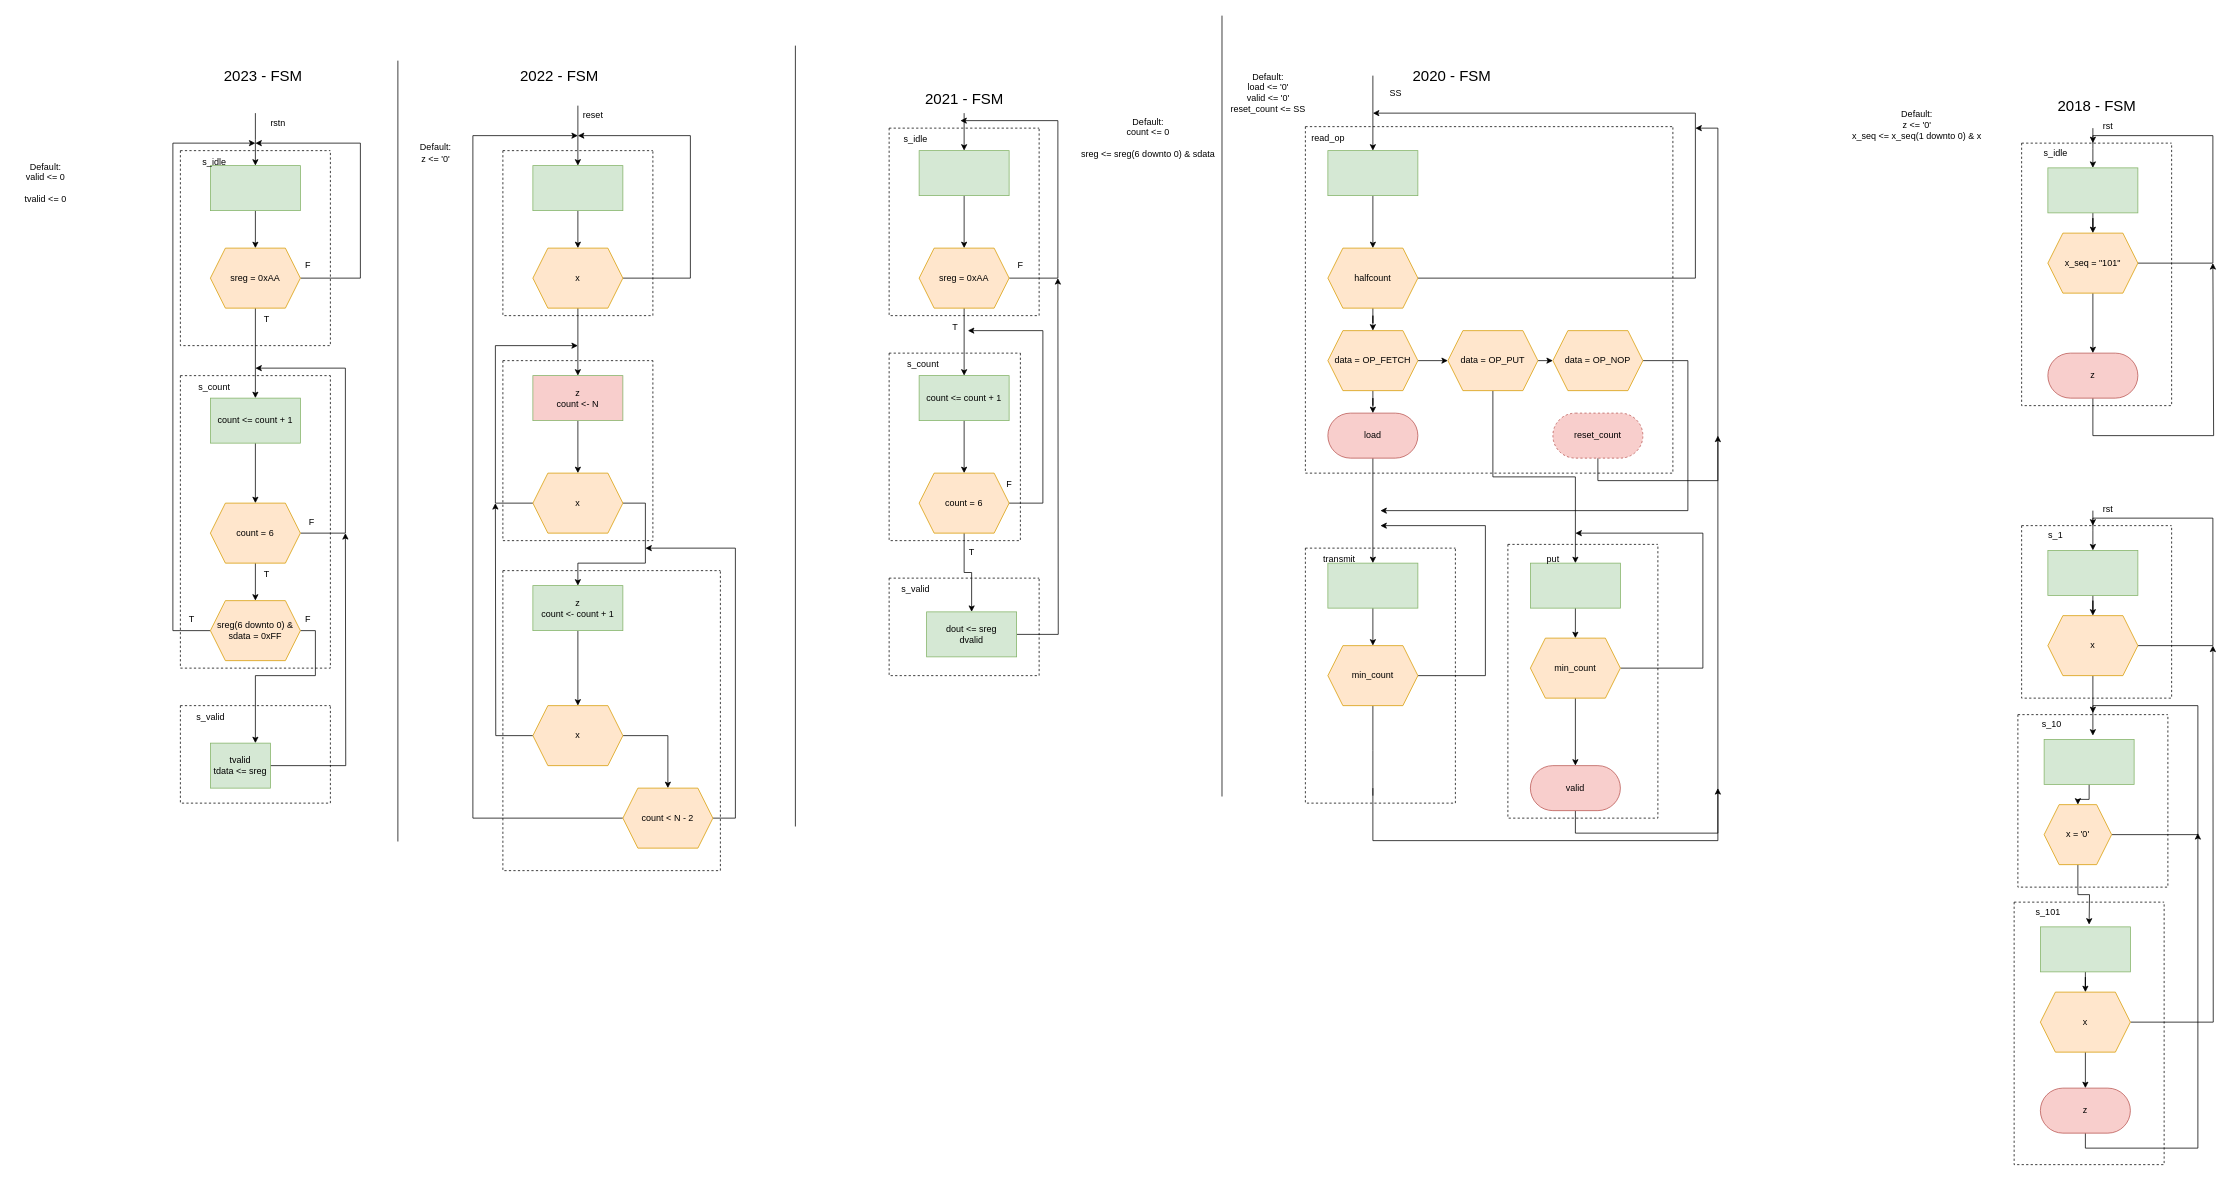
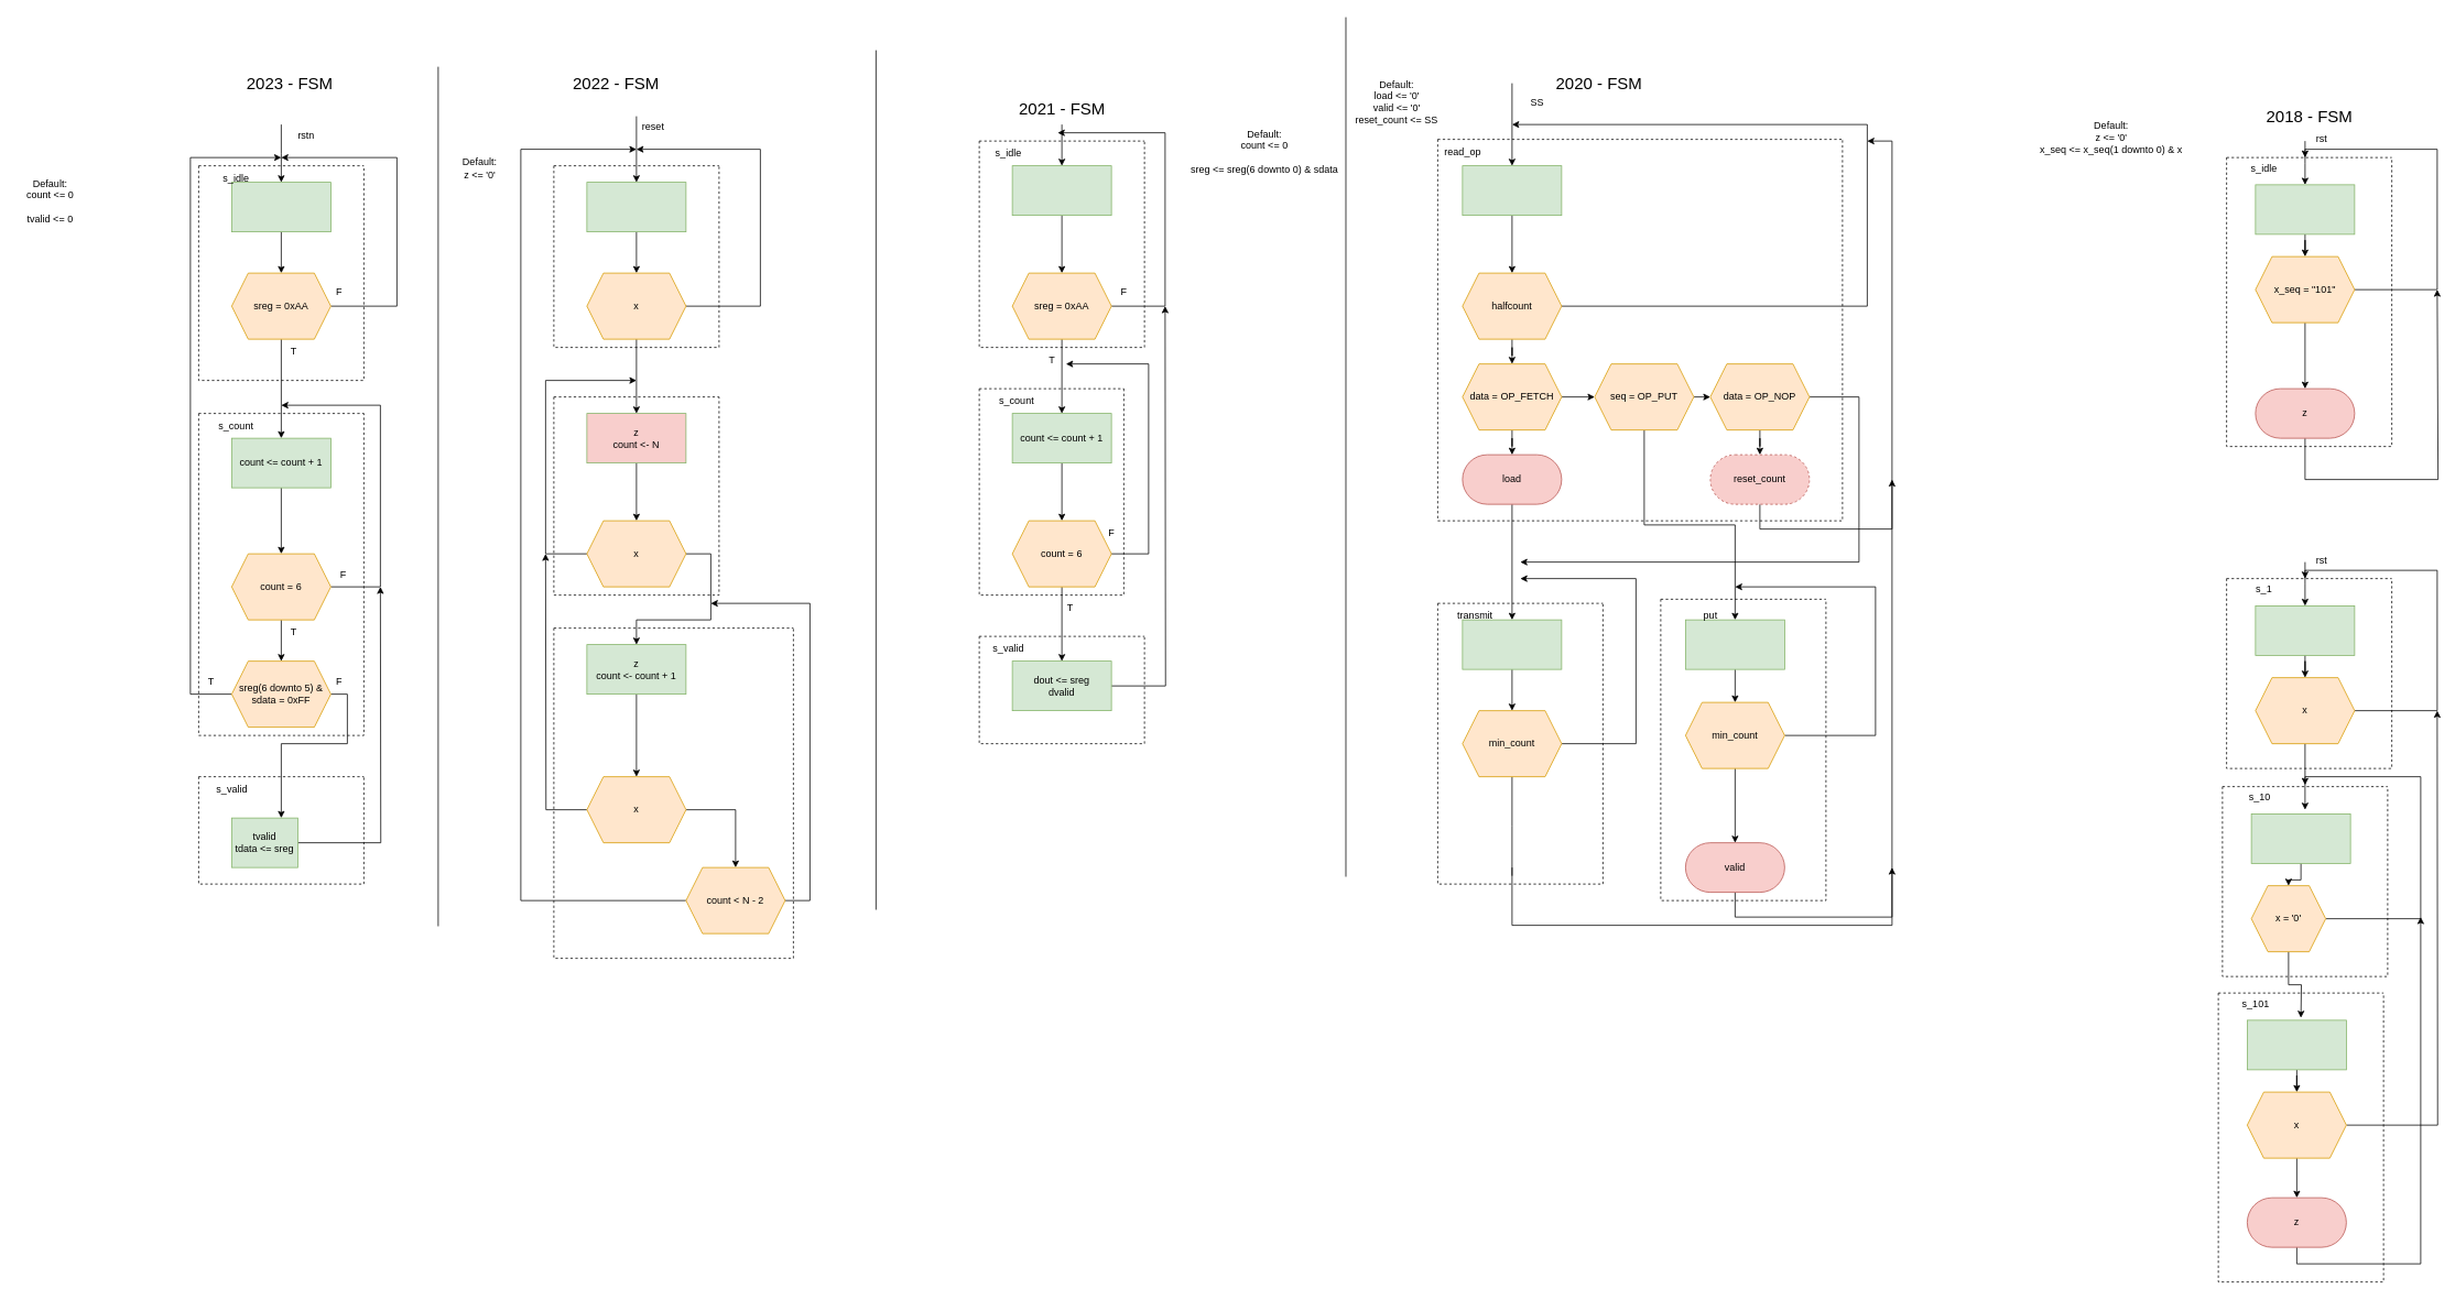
- <mxCell id="15" value="&lt;div&gt;Default:&lt;/div&gt;&lt;div&gt;valid &amp;lt;= 0&lt;br&gt;&lt;/div&gt;&lt;div&gt;&lt;br&gt;&lt;/div&gt;&lt;div&gt;tvalid &amp;lt;= 0&lt;br&gt;&lt;/div&gt;" style="text;html=1;align=center;verticalAlign=middle;resizable=0;points=[];autosize=1;strokeColor=none;fillColor=none;" vertex="1" parent="1"><mxGeometry x="20" y="208" width="80" height="70" as="geometry" /></mxCell>
+ <mxCell id="15" value="&lt;div&gt;Default:&lt;/div&gt;&lt;div&gt;count &amp;lt;= 0&lt;br&gt;&lt;/div&gt;&lt;div&gt;&lt;br&gt;&lt;/div&gt;&lt;div&gt;tvalid &amp;lt;= 0&lt;br&gt;&lt;/div&gt;" style="text;html=1;align=center;verticalAlign=middle;resizable=0;points=[];autosize=1;strokeColor=none;fillColor=none;" vertex="1" parent="1"><mxGeometry x="20" y="208" width="80" height="70" as="geometry" /></mxCell>
- <mxCell id="105" value="data = OP_PUT" style="shape=hexagon;perimeter=hexagonPerimeter2;whiteSpace=wrap;html=1;fixedSize=1;fillColor=#ffe6cc;strokeColor=#d79b00;rounded=0;" vertex="1" parent="1"><mxGeometry x="1930" y="440" width="120" height="80" as="geometry" /></mxCell>
+ <mxCell id="105" value="seq = OP_PUT" style="shape=hexagon;perimeter=hexagonPerimeter2;whiteSpace=wrap;html=1;fixedSize=1;fillColor=#ffe6cc;strokeColor=#d79b00;rounded=0;" vertex="1" parent="1"><mxGeometry x="1930" y="440" width="120" height="80" as="geometry" /></mxCell>
+ <mxCell id="98" value="" style="edgeStyle=orthogonalEdgeStyle;rounded=0;orthogonalLoop=1;jettySize=auto;html=1;" edge="1" parent="1" source="100" target="102"><mxGeometry relative="1" as="geometry" /></mxCell>
- <mxCell id="18" value="sreg(6 downto 0) &amp;amp; sdata = 0xFF" style="shape=hexagon;perimeter=hexagonPerimeter2;whiteSpace=wrap;html=1;fixedSize=1;fillColor=#ffe6cc;strokeColor=#d79b00;" vertex="1" parent="1"><mxGeometry x="280" y="800" width="120" height="80" as="geometry" /></mxCell>
+ <mxCell id="18" value="sreg(6 downto 5) &amp;amp; sdata = 0xFF" style="shape=hexagon;perimeter=hexagonPerimeter2;whiteSpace=wrap;html=1;fixedSize=1;fillColor=#ffe6cc;strokeColor=#d79b00;" vertex="1" parent="1"><mxGeometry x="280" y="800" width="120" height="80" as="geometry" /></mxCell>
- <mxCell id="73" value="&lt;div&gt;dout &amp;lt;= sreg&lt;/div&gt;&lt;div&gt;dvalid &lt;br&gt;&lt;/div&gt;" style="whiteSpace=wrap;html=1;fillColor=#d5e8d4;strokeColor=#82b366;rounded=0;" vertex="1" parent="1"><mxGeometry x="1235" y="815" width="120" height="60" as="geometry" /></mxCell>
+ <mxCell id="73" value="&lt;div&gt;dout &amp;lt;= sreg&lt;/div&gt;&lt;div&gt;dvalid &lt;br&gt;&lt;/div&gt;" style="whiteSpace=wrap;html=1;fillColor=#d5e8d4;strokeColor=#82b366;rounded=0;" vertex="1" parent="1"><mxGeometry x="1225" y="800" width="120" height="60" as="geometry" /></mxCell>
